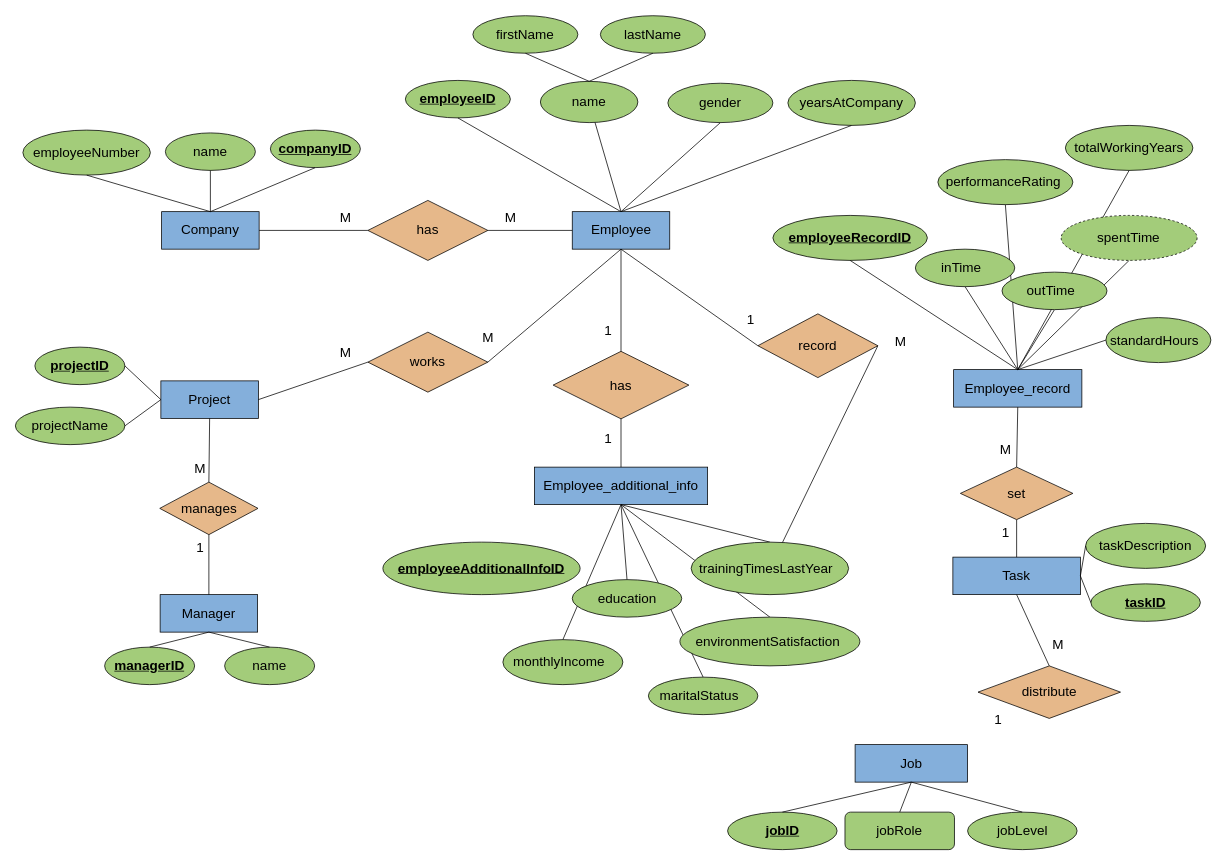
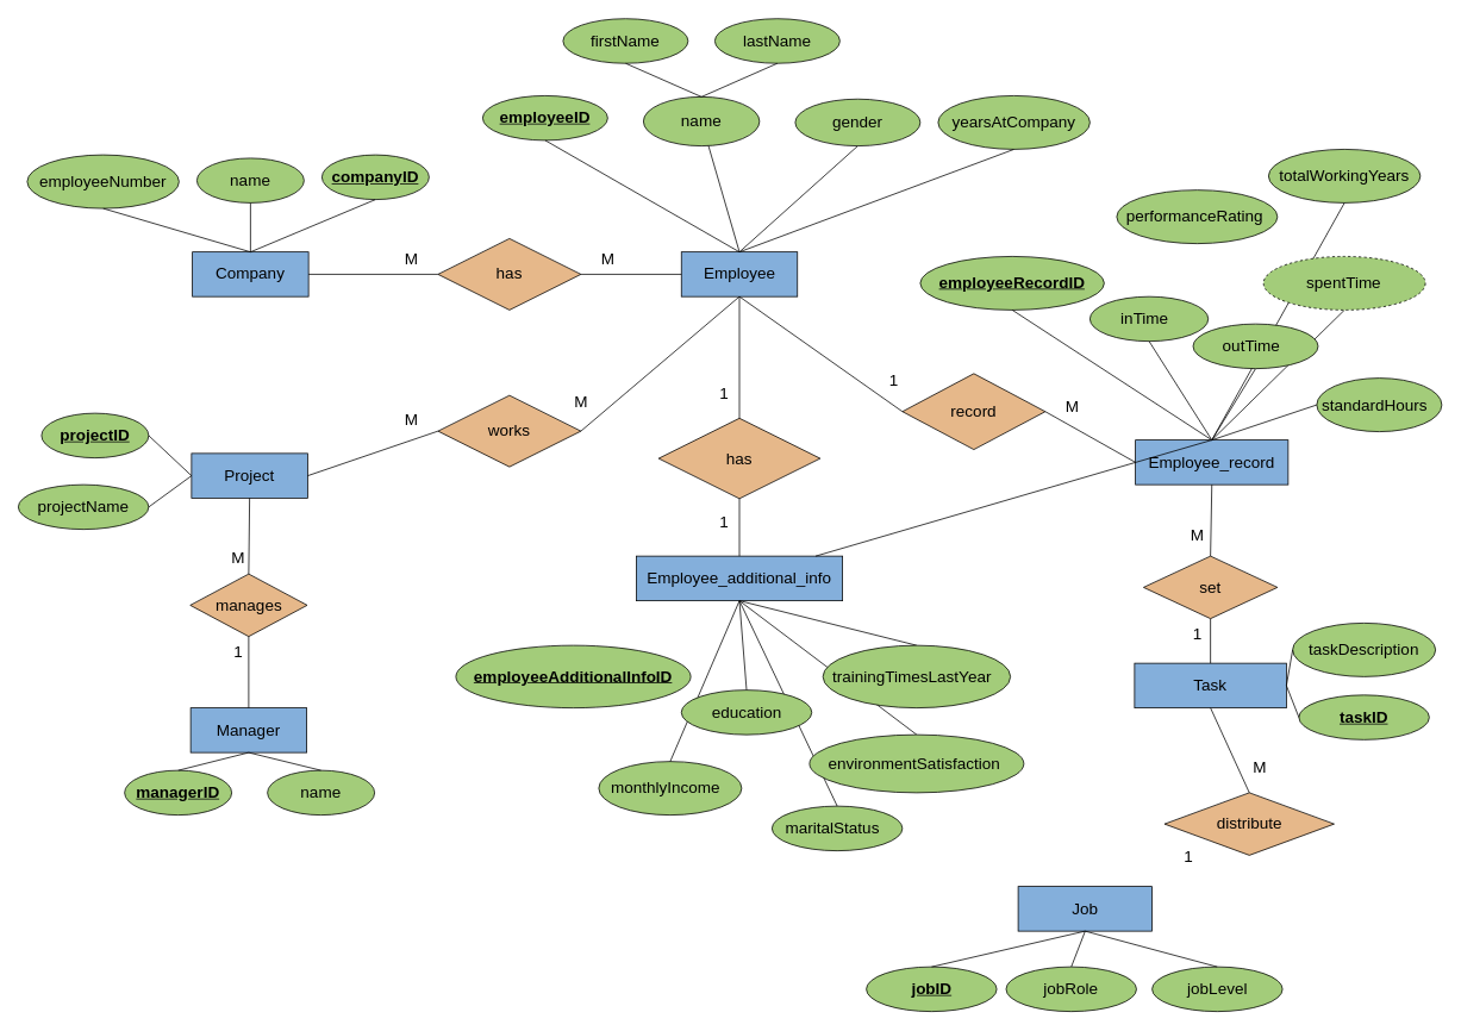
- <mxCell id="28" value="" style="endArrow=none;html=1;rounded=0;exitX=0.5;exitY=0;exitDx=0;exitDy=0;entryX=0.5;entryY=1;entryDx=0;entryDy=0;" edge="1" parent="1" source="7" target="24"><mxGeometry relative="1" as="geometry"><mxPoint x="1188" y="662.63" as="sourcePoint" /><mxPoint x="1348" y="662.63" as="targetPoint" /></mxGeometry></mxCell>
+ <mxCell id="28" value="" style="endArrow=none;html=1;rounded=0;exitX=0.5;exitY=0;exitDx=0;exitDy=0;" edge="1" parent="1" source="7" target="8"><mxGeometry relative="1" as="geometry"><mxPoint x="1188" y="662.63" as="sourcePoint" /><mxPoint x="1348" y="662.63" as="targetPoint" /></mxGeometry></mxCell>
- <mxCell id="83" value="" style="endArrow=none;html=1;rounded=0;exitX=1;exitY=0.5;exitDx=0;exitDy=0;" edge="1" parent="1" source="81" target="89"><mxGeometry relative="1" as="geometry"><mxPoint x="940" y="652" as="sourcePoint" /><mxPoint x="1100" y="652" as="targetPoint" /></mxGeometry></mxCell>
+ <mxCell id="83" value="" style="endArrow=none;html=1;rounded=0;exitX=1;exitY=0.5;exitDx=0;exitDy=0;entryX=0;entryY=0.5;entryDx=0;entryDy=0;" edge="1" parent="1" source="81" target="7"><mxGeometry relative="1" as="geometry"><mxPoint x="940" y="652" as="sourcePoint" /><mxPoint x="1100" y="652" as="targetPoint" /></mxGeometry></mxCell>
- <mxCell id="52" value="&lt;span style=&quot;font-size: 18px&quot;&gt;jobRole&lt;/span&gt;" style="whiteSpace=wrap;html=1;align=center;fillColor=#A3CC7A;rounded=1;" vertex="1" parent="1"><mxGeometry x="1126.13" y="1082" width="146" height="50" as="geometry" /></mxCell>
+ <mxCell id="52" value="&lt;span style=&quot;font-size: 18px&quot;&gt;jobRole&lt;/span&gt;" style="ellipse;whiteSpace=wrap;html=1;align=center;fillColor=#A3CC7A;" vertex="1" parent="1"><mxGeometry x="1126.13" y="1082" width="146" height="50" as="geometry" /></mxCell>
